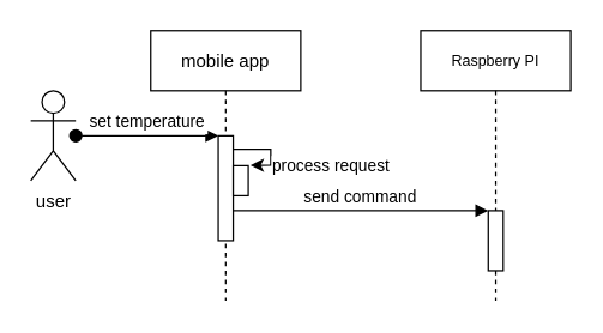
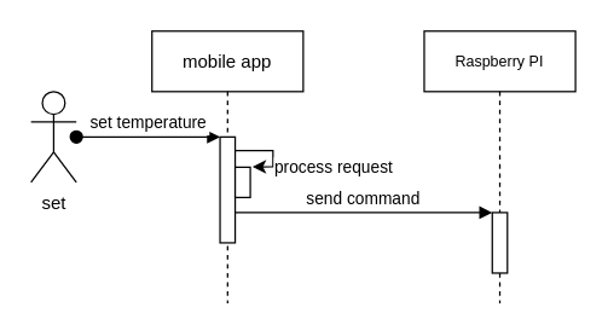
- <mxCell id="9" value="user" style="shape=umlActor;verticalLabelPosition=bottom;verticalAlign=top;html=1;outlineConnect=0;" parent="1" vertex="1"><mxGeometry x="20" y="60" width="30" height="60" as="geometry" /></mxCell>
+ <mxCell id="9" value="set" style="shape=umlActor;verticalLabelPosition=bottom;verticalAlign=top;html=1;outlineConnect=0;" parent="1" vertex="1"><mxGeometry x="20" y="60" width="30" height="60" as="geometry" /></mxCell>
